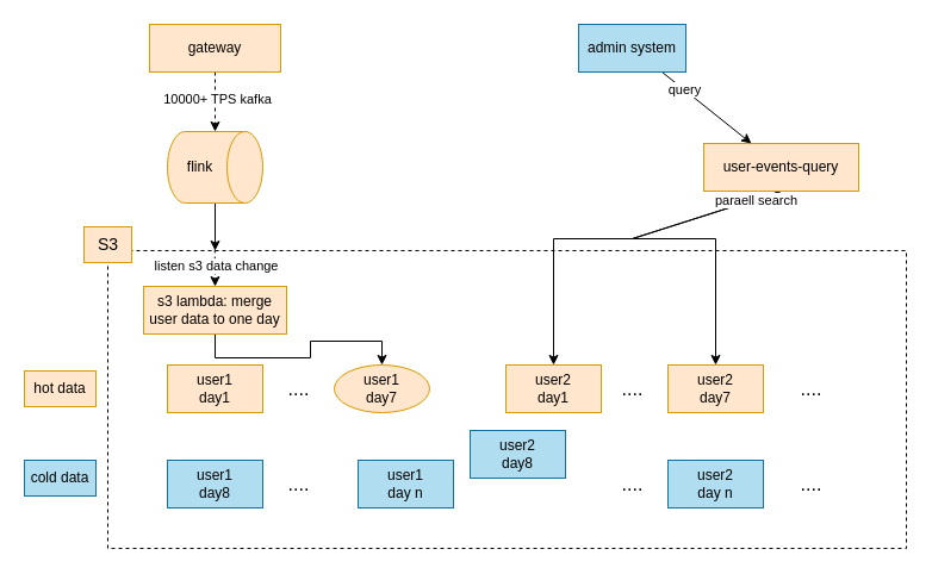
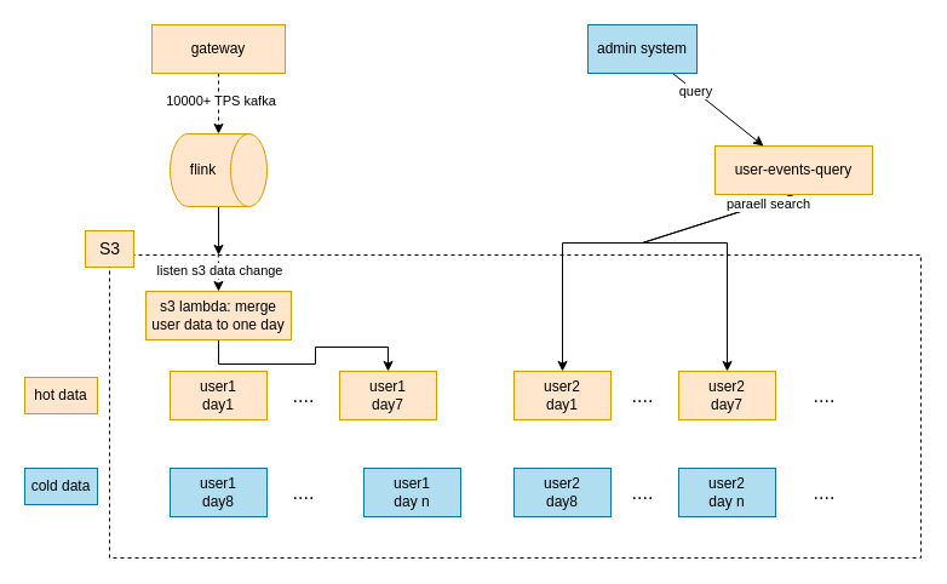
- <mxCell id="4" value="user1&lt;br&gt;day7" style="ellipse;whiteSpace=wrap;html=1;fillColor=#ffe6cc;strokeColor=#d79b00;" parent="1" vertex="1"><mxGeometry x="280" y="306" width="80" height="40" as="geometry" /></mxCell>
+ <mxCell id="4" value="user1&lt;br&gt;day7" style="rounded=0;whiteSpace=wrap;html=1;fillColor=#ffe6cc;strokeColor=#d79b00;" parent="1" vertex="1"><mxGeometry x="280" y="306" width="80" height="40" as="geometry" /></mxCell>
- <mxCell id="9" value="user2&lt;br&gt;day8" style="rounded=0;whiteSpace=wrap;html=1;fillColor=#b1ddf0;strokeColor=#10739e;" parent="1" vertex="1"><mxGeometry x="394" y="361" width="80" height="40" as="geometry" /></mxCell>
+ <mxCell id="9" value="user2&lt;br&gt;day8" style="rounded=0;whiteSpace=wrap;html=1;fillColor=#b1ddf0;strokeColor=#10739e;" parent="1" vertex="1"><mxGeometry x="424" y="386" width="80" height="40" as="geometry" /></mxCell>
